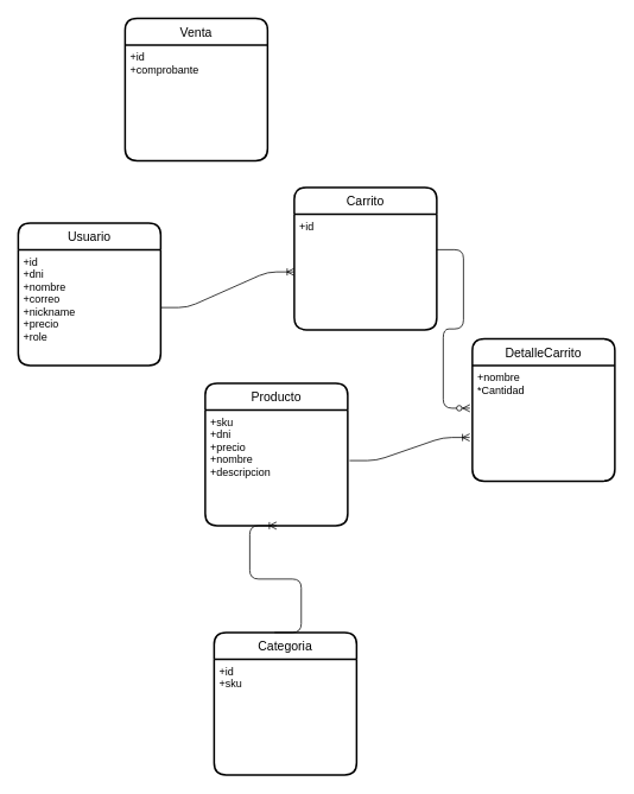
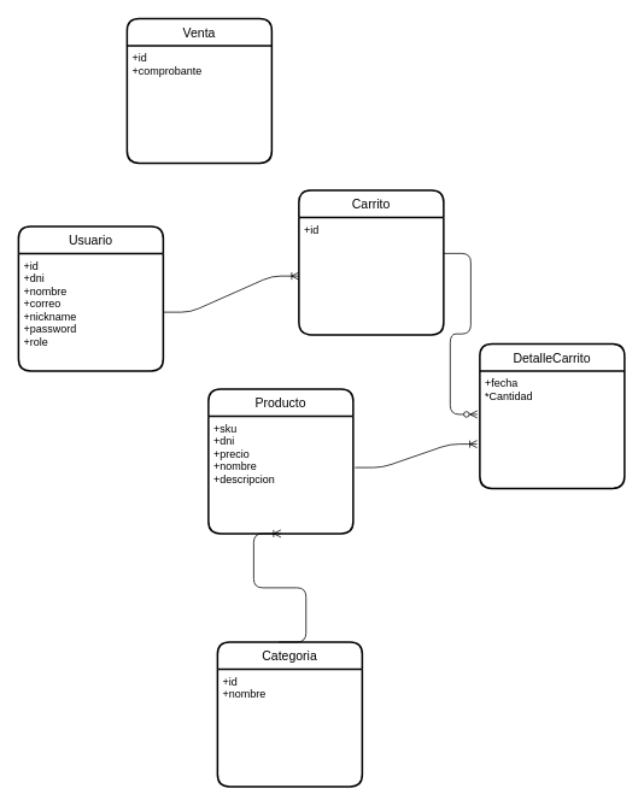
- <mxCell id="3" value="+id&#10;+dni&#10;+nombre&#10;+correo&#10;+nickname&#10;+precio&#10;+role" style="align=left;strokeColor=none;fillColor=none;spacingLeft=4;fontSize=12;verticalAlign=top;resizable=0;rotatable=0;part=1;" vertex="1" parent="2"><mxGeometry y="30" width="160" height="130" as="geometry" /></mxCell>
+ <mxCell id="3" value="+id&#10;+dni&#10;+nombre&#10;+correo&#10;+nickname&#10;+password&#10;+role" style="align=left;strokeColor=none;fillColor=none;spacingLeft=4;fontSize=12;verticalAlign=top;resizable=0;rotatable=0;part=1;" vertex="1" parent="2"><mxGeometry y="30" width="160" height="130" as="geometry" /></mxCell>
- <mxCell id="11" value="+nombre&#10;*Cantidad" style="align=left;strokeColor=none;fillColor=none;spacingLeft=4;fontSize=12;verticalAlign=top;resizable=0;rotatable=0;part=1;" vertex="1" parent="10"><mxGeometry y="30" width="160" height="130" as="geometry" /></mxCell>
+ <mxCell id="11" value="+fecha&#10;*Cantidad" style="align=left;strokeColor=none;fillColor=none;spacingLeft=4;fontSize=12;verticalAlign=top;resizable=0;rotatable=0;part=1;" vertex="1" parent="10"><mxGeometry y="30" width="160" height="130" as="geometry" /></mxCell>
- <mxCell id="7" value="+id&#10;+sku&#10;&#10;" style="align=left;strokeColor=none;fillColor=none;spacingLeft=4;fontSize=12;verticalAlign=top;resizable=0;rotatable=0;part=1;" vertex="1" parent="6"><mxGeometry y="30" width="160" height="130" as="geometry" /></mxCell>
+ <mxCell id="7" value="+id&#10;+nombre&#10;&#10;" style="align=left;strokeColor=none;fillColor=none;spacingLeft=4;fontSize=12;verticalAlign=top;resizable=0;rotatable=0;part=1;" vertex="1" parent="6"><mxGeometry y="30" width="160" height="130" as="geometry" /></mxCell>
